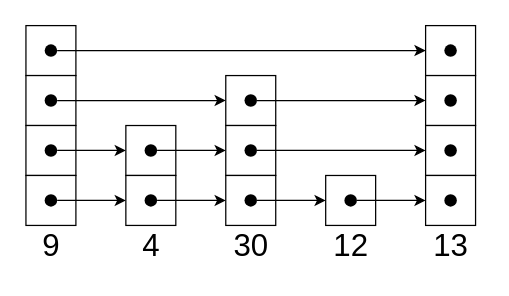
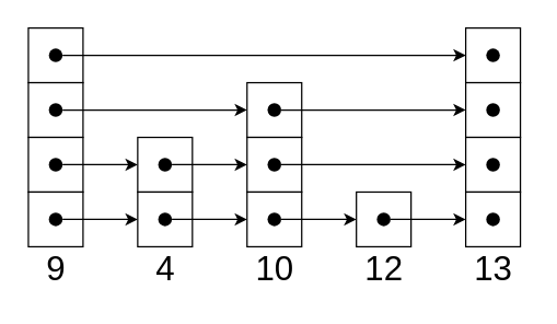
- <mxCell id="46" value="30" style="text;html=1;align=center;verticalAlign=middle;resizable=0;points=[];autosize=1;strokeColor=none;fillColor=none;fontSize=25;" parent="1" vertex="1"><mxGeometry x="175" y="175" width="50" height="40" as="geometry" /></mxCell>
+ <mxCell id="46" value="10" style="text;html=1;align=center;verticalAlign=middle;resizable=0;points=[];autosize=1;strokeColor=none;fillColor=none;fontSize=25;" parent="1" vertex="1"><mxGeometry x="175" y="175" width="50" height="40" as="geometry" /></mxCell>
